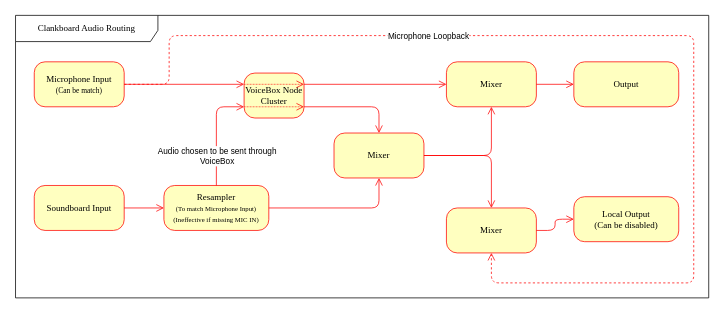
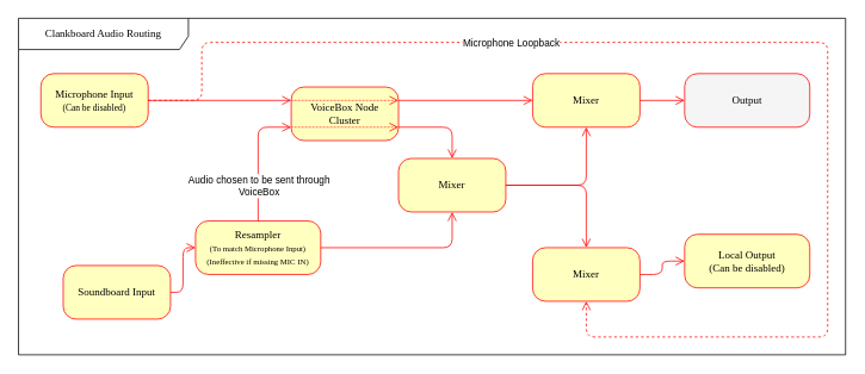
- <mxCell id="3" value="Microphone Input&lt;br style=&quot;font-size: 11px;&quot;&gt;&lt;font size=&quot;1&quot;&gt;(Can be match)&lt;/font&gt;" style="rounded=1;whiteSpace=wrap;html=1;arcSize=24;fillColor=#ffffc0;strokeColor=#ff0000;shadow=0;comic=0;labelBackgroundColor=none;fontFamily=Verdana;fontSize=12;fontColor=#000000;align=center;" vertex="1" parent="1"><mxGeometry x="45" y="82" width="120" height="60" as="geometry" /></mxCell>
+ <mxCell id="3" value="Microphone Input&lt;br style=&quot;font-size: 11px;&quot;&gt;&lt;font size=&quot;1&quot;&gt;(Can be disabled)&lt;/font&gt;" style="rounded=1;whiteSpace=wrap;html=1;arcSize=24;fillColor=#ffffc0;strokeColor=#ff0000;shadow=0;comic=0;labelBackgroundColor=none;fontFamily=Verdana;fontSize=12;fontColor=#000000;align=center;" vertex="1" parent="1"><mxGeometry x="45" y="82" width="120" height="60" as="geometry" /></mxCell>
- <mxCell id="9" value="Output" style="rounded=1;whiteSpace=wrap;html=1;arcSize=24;fillColor=#ffffc0;strokeColor=#ff0000;shadow=0;comic=0;labelBackgroundColor=none;fontFamily=Verdana;fontSize=12;fontColor=#000000;align=center;" vertex="1" parent="1"><mxGeometry x="765" y="82" width="140" height="60" as="geometry" /></mxCell>
+ <mxCell id="9" value="Output" style="rounded=1;whiteSpace=wrap;html=1;arcSize=24;fillColor=#f5f5f5;strokeColor=#ff0000;shadow=0;comic=0;labelBackgroundColor=none;fontFamily=Verdana;fontSize=12;fontColor=#000000;align=center;" vertex="1" parent="1"><mxGeometry x="765" y="82" width="140" height="60" as="geometry" /></mxCell>
- <mxCell id="10" value="VoiceBox Node&lt;br&gt;Cluster" style="rounded=1;whiteSpace=wrap;html=1;arcSize=24;fillColor=#ffffc0;strokeColor=#ff0000;shadow=0;comic=0;labelBackgroundColor=none;fontFamily=Verdana;fontSize=12;fontColor=#000000;align=center;" vertex="1" parent="1"><mxGeometry x="325" y="97" width="80" height="60" as="geometry" /></mxCell>
+ <mxCell id="10" value="VoiceBox Node&lt;br&gt;Cluster" style="rounded=1;whiteSpace=wrap;html=1;arcSize=24;fillColor=#ffffc0;strokeColor=#ff0000;shadow=0;comic=0;labelBackgroundColor=none;fontFamily=Verdana;fontSize=12;fontColor=#000000;align=center;" vertex="1" parent="1"><mxGeometry x="325" y="97" width="120" height="60" as="geometry" /></mxCell>
- <mxCell id="4" value="Soundboard Input" style="rounded=1;whiteSpace=wrap;html=1;arcSize=24;fillColor=#ffffc0;strokeColor=#ff0000;shadow=0;comic=0;labelBackgroundColor=none;fontFamily=Verdana;fontSize=12;fontColor=#000000;align=center;" vertex="1" parent="1"><mxGeometry x="45" y="247" width="120" height="60" as="geometry" /></mxCell>
+ <mxCell id="4" value="Soundboard Input" style="rounded=1;whiteSpace=wrap;html=1;arcSize=24;fillColor=#ffffc0;strokeColor=#ff0000;shadow=0;comic=0;labelBackgroundColor=none;fontFamily=Verdana;fontSize=12;fontColor=#000000;align=center;" vertex="1" parent="1"><mxGeometry x="70" y="297" width="120" height="60" as="geometry" /></mxCell>
